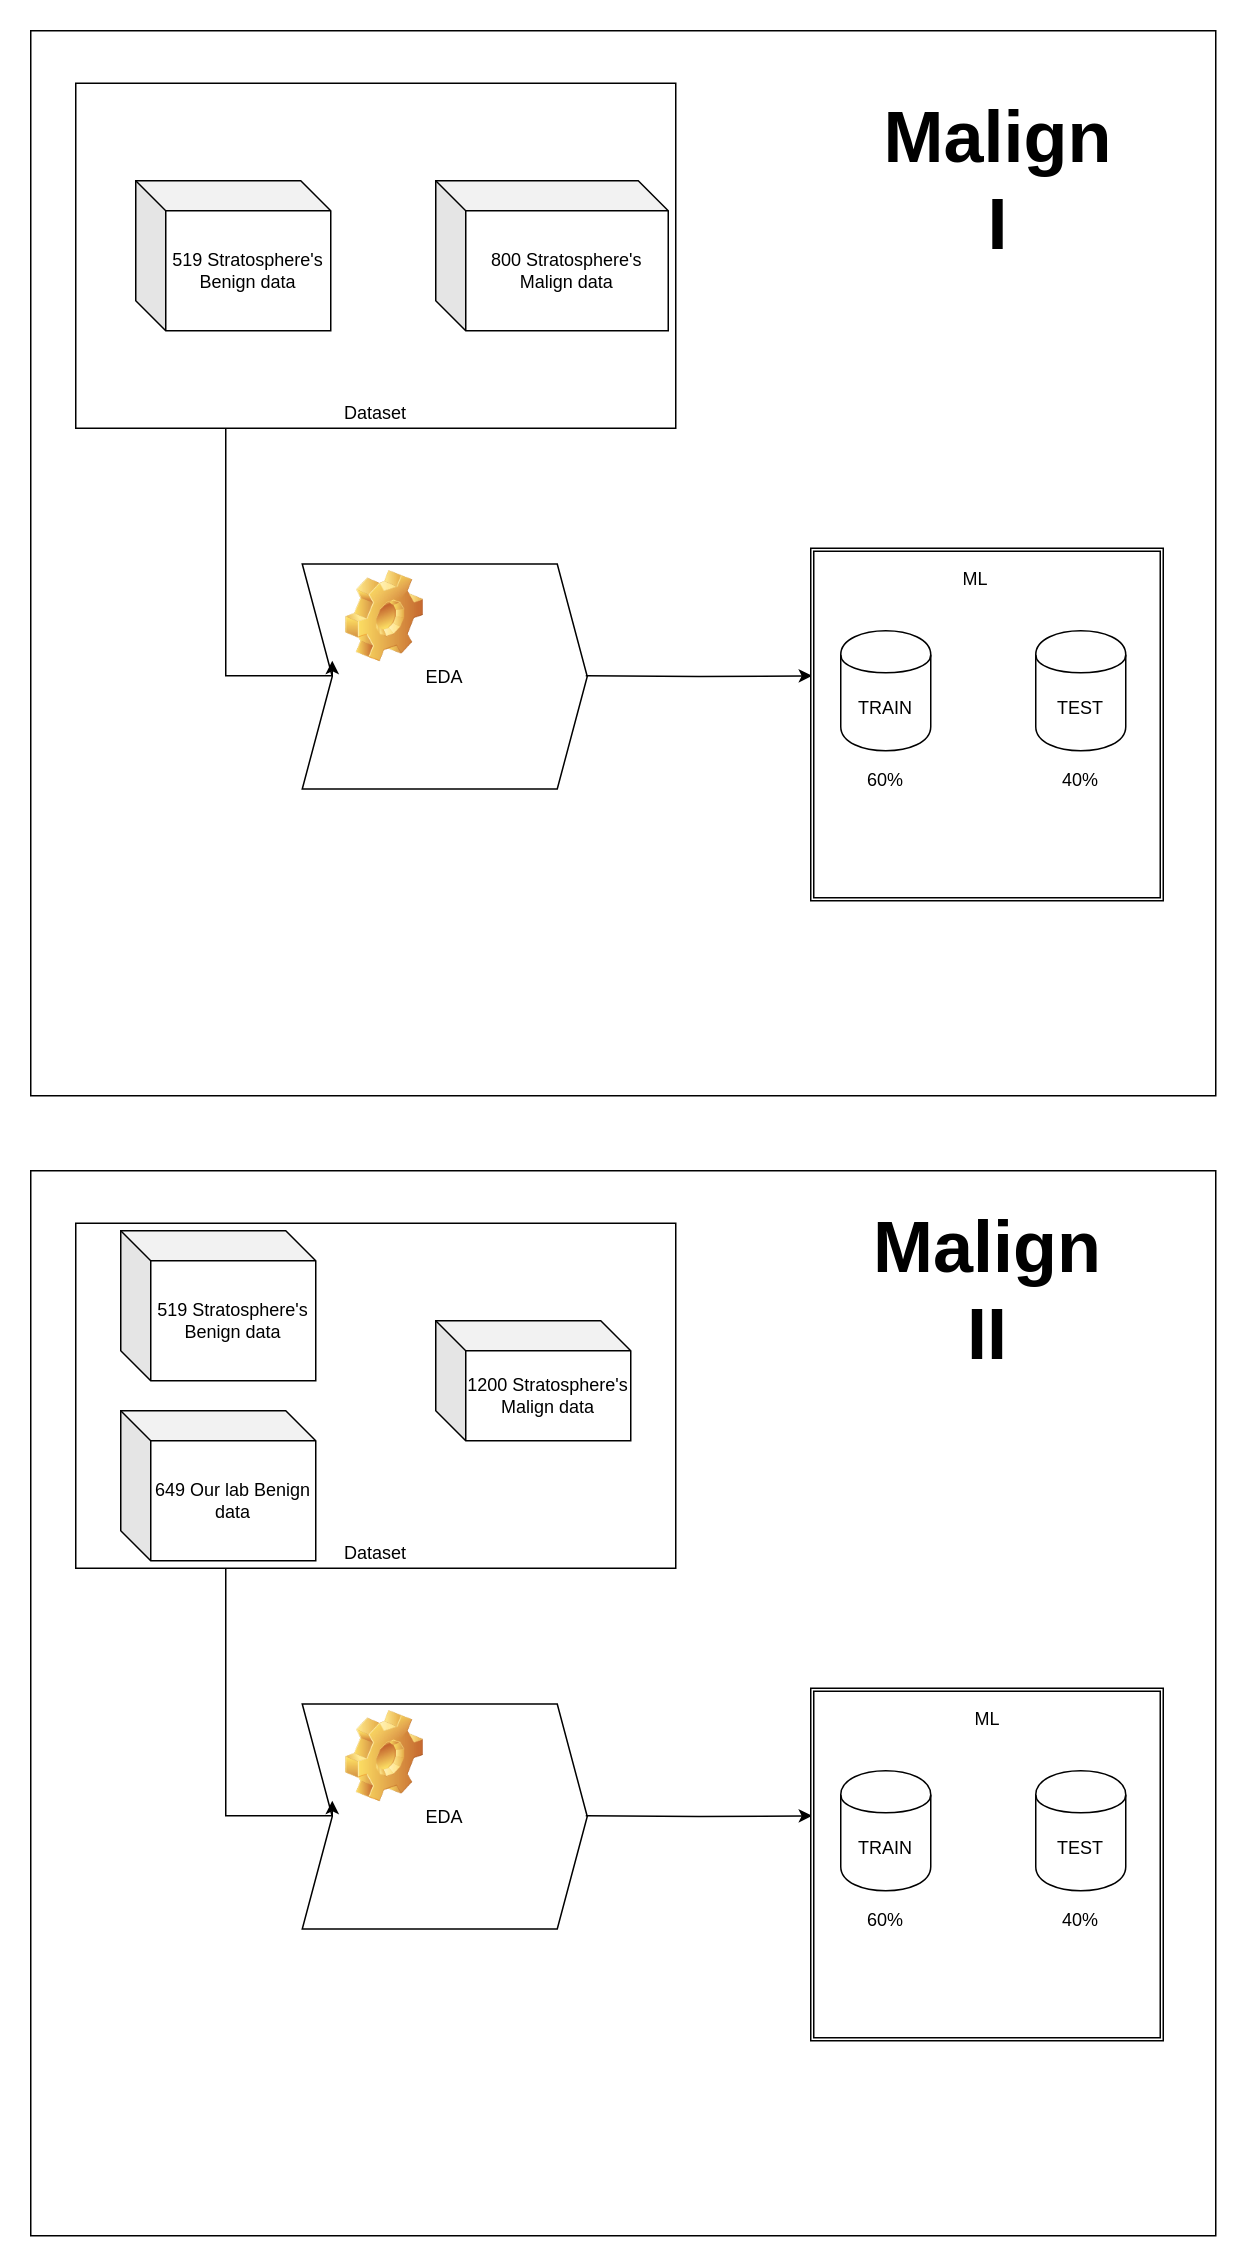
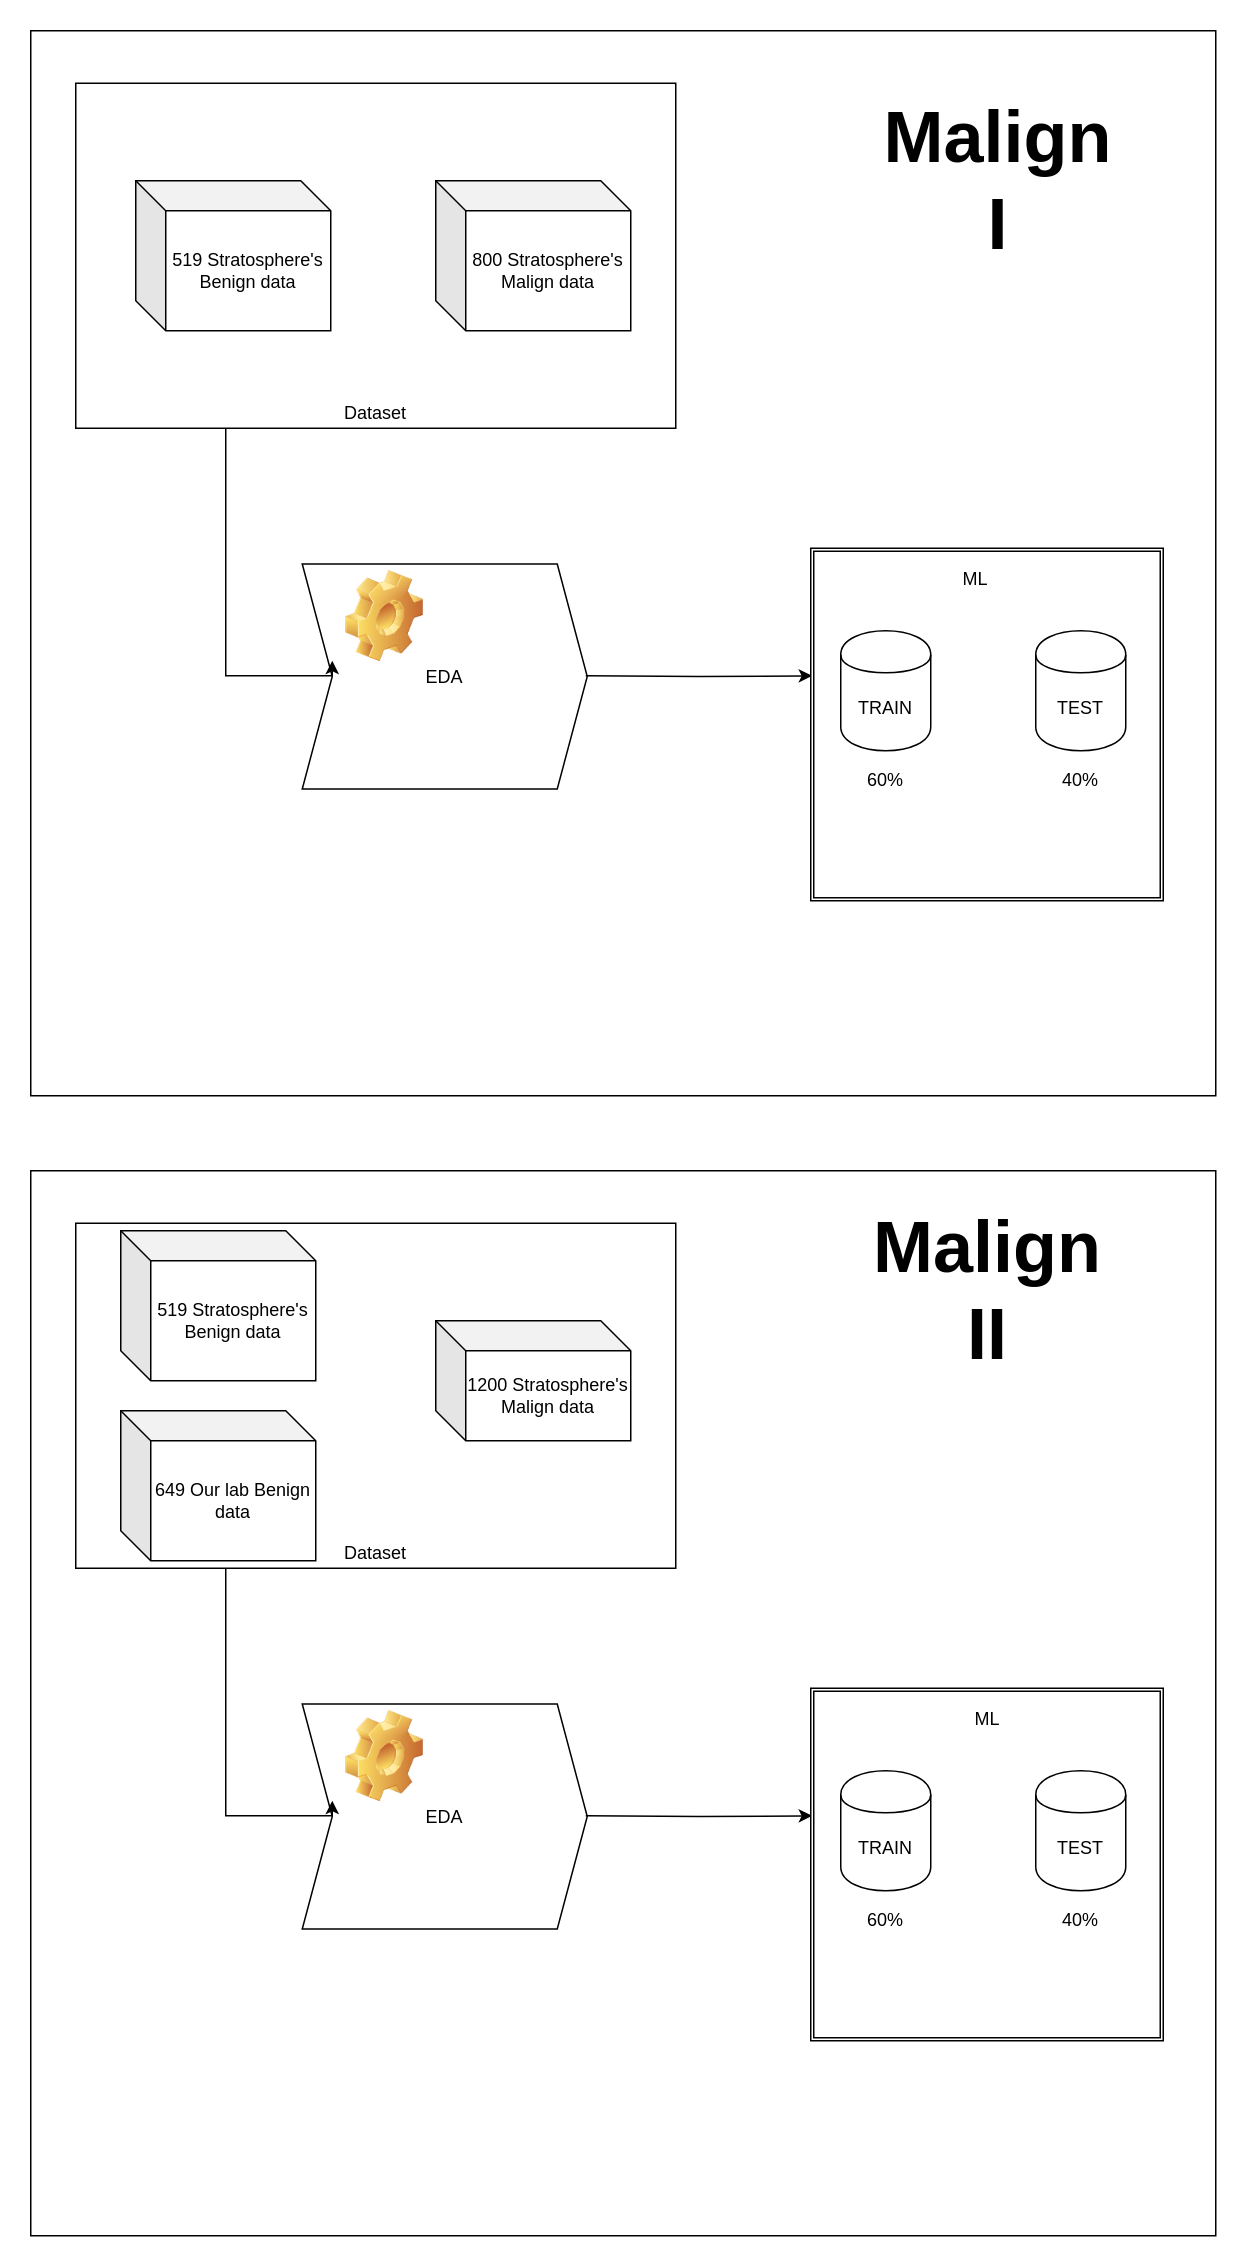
- <mxCell id="7" value="800 Stratosphere's Malign data" style="shape=cube;whiteSpace=wrap;html=1;boundedLbl=1;backgroundOutline=1;darkOpacity=0.05;darkOpacity2=0.1;" vertex="1" parent="1"><mxGeometry x="290" y="120" width="155" height="100" as="geometry" /></mxCell>
+ <mxCell id="7" value="800 Stratosphere's Malign data" style="shape=cube;whiteSpace=wrap;html=1;boundedLbl=1;backgroundOutline=1;darkOpacity=0.05;darkOpacity2=0.1;" vertex="1" parent="1"><mxGeometry x="290" y="120" width="130" height="100" as="geometry" /></mxCell>
